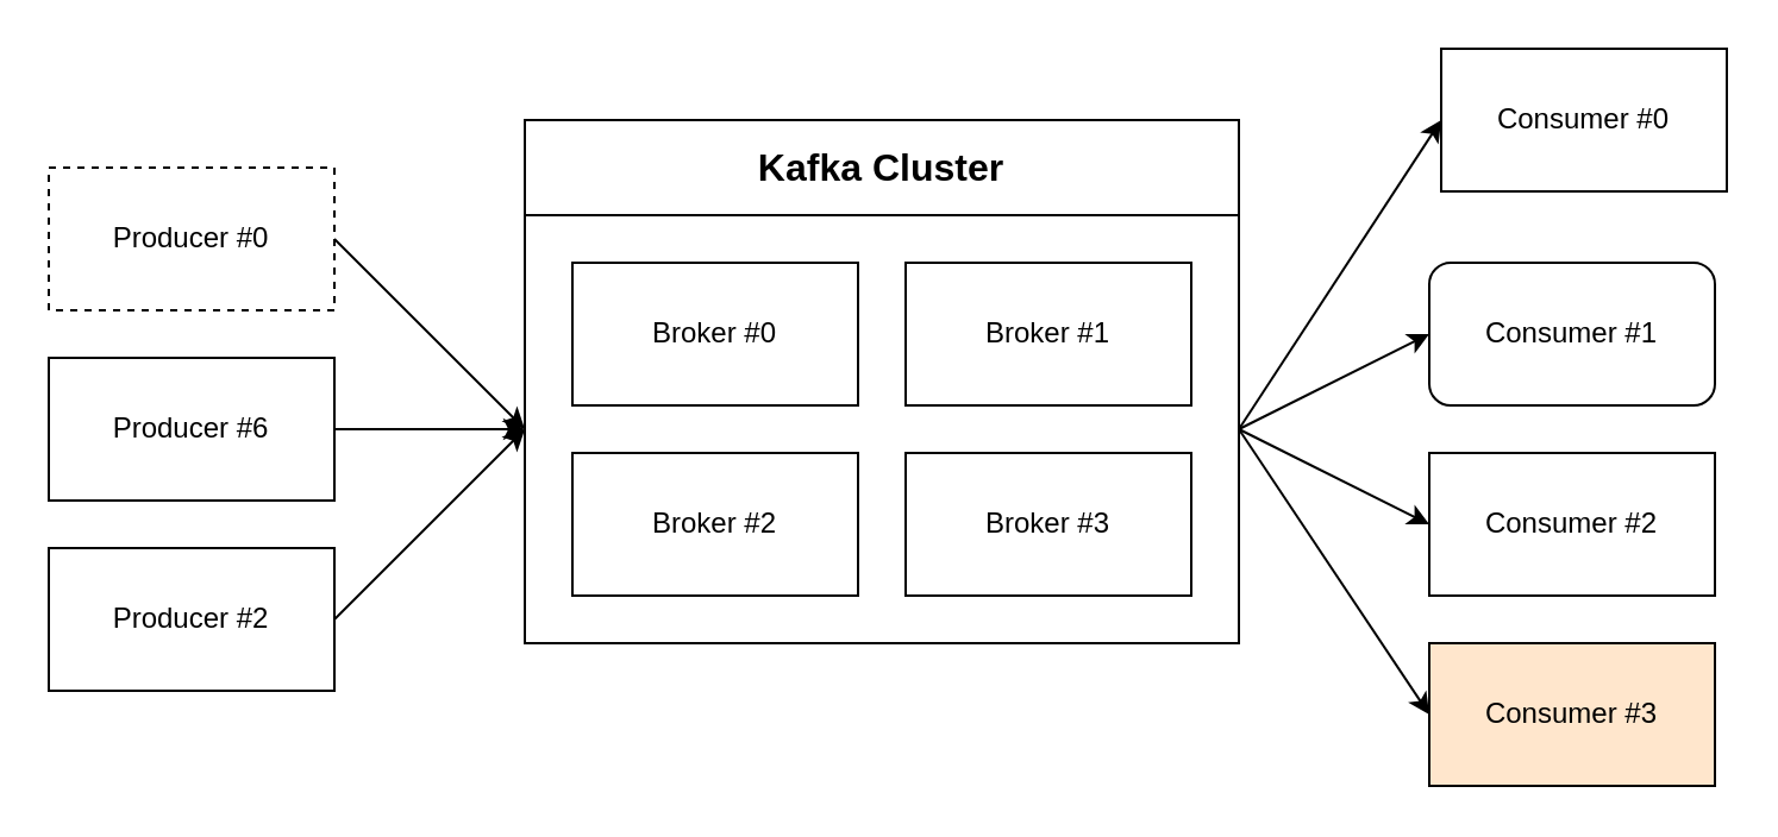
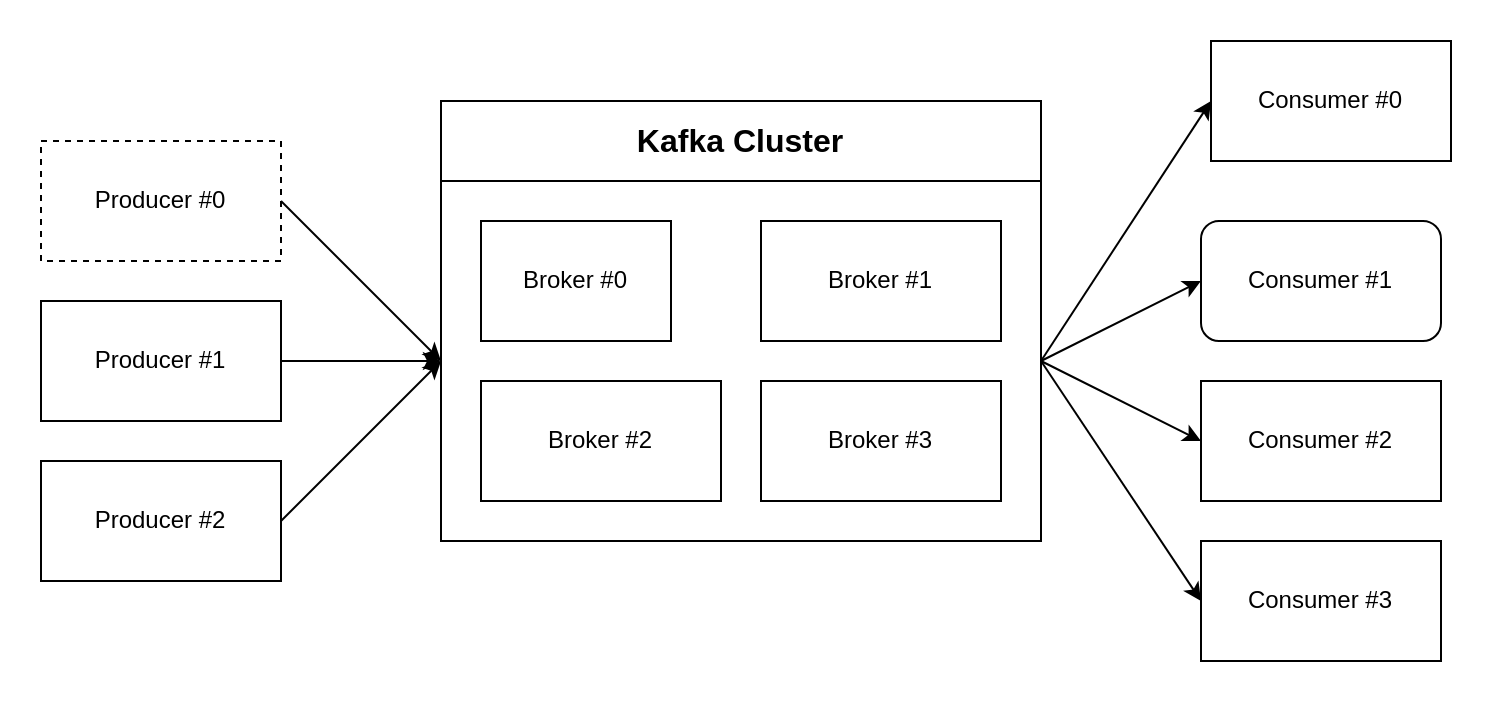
- <mxCell id="3" value="Broker #0" style="rounded=0;whiteSpace=wrap;html=1;" vertex="1" parent="1"><mxGeometry x="240" y="110" width="120" height="60" as="geometry" /></mxCell>
+ <mxCell id="3" value="Broker #0" style="rounded=0;whiteSpace=wrap;html=1;" vertex="1" parent="1"><mxGeometry x="240" y="110" width="95" height="60" as="geometry" /></mxCell>
- <mxCell id="9" value="Producer #6" style="rounded=0;whiteSpace=wrap;html=1;" vertex="1" parent="1"><mxGeometry x="20" y="150" width="120" height="60" as="geometry" /></mxCell>
+ <mxCell id="9" value="Producer #1" style="rounded=0;whiteSpace=wrap;html=1;" vertex="1" parent="1"><mxGeometry x="20" y="150" width="120" height="60" as="geometry" /></mxCell>
- <mxCell id="14" value="Consumer #3" style="rounded=0;whiteSpace=wrap;html=1;fillColor=#ffe6cc;" vertex="1" parent="1"><mxGeometry x="600" y="270" width="120" height="60" as="geometry" /></mxCell>
+ <mxCell id="14" value="Consumer #3" style="rounded=0;whiteSpace=wrap;html=1;" vertex="1" parent="1"><mxGeometry x="600" y="270" width="120" height="60" as="geometry" /></mxCell>
